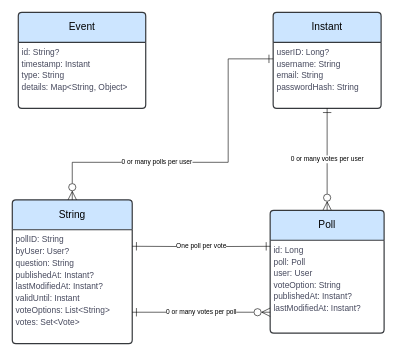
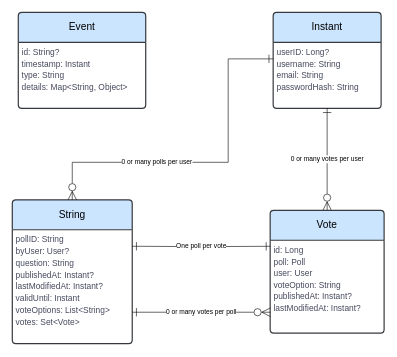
- <mxCell id="7" value="&lt;font style=&quot;font-size: 17px;&quot;&gt;Poll&lt;/font&gt;" style="swimlane;childLayout=stackLayout;horizontal=1;startSize=50;horizontalStack=0;rounded=1;fontSize=14;fontStyle=0;strokeWidth=2;resizeParent=0;resizeLast=1;shadow=0;dashed=0;align=center;arcSize=4;whiteSpace=wrap;html=1;strokeColor=#36393d;fillColor=#cce5ff;swimlaneFillColor=default;" vertex="1" parent="1"><mxGeometry x="450" y="350" width="190" height="205" as="geometry" /></mxCell>
+ <mxCell id="7" value="&lt;font style=&quot;font-size: 17px;&quot;&gt;Vote&lt;/font&gt;" style="swimlane;childLayout=stackLayout;horizontal=1;startSize=50;horizontalStack=0;rounded=1;fontSize=14;fontStyle=0;strokeWidth=2;resizeParent=0;resizeLast=1;shadow=0;dashed=0;align=center;arcSize=4;whiteSpace=wrap;html=1;strokeColor=#36393d;fillColor=#cce5ff;swimlaneFillColor=default;" vertex="1" parent="1"><mxGeometry x="450" y="350" width="190" height="205" as="geometry" /></mxCell>
